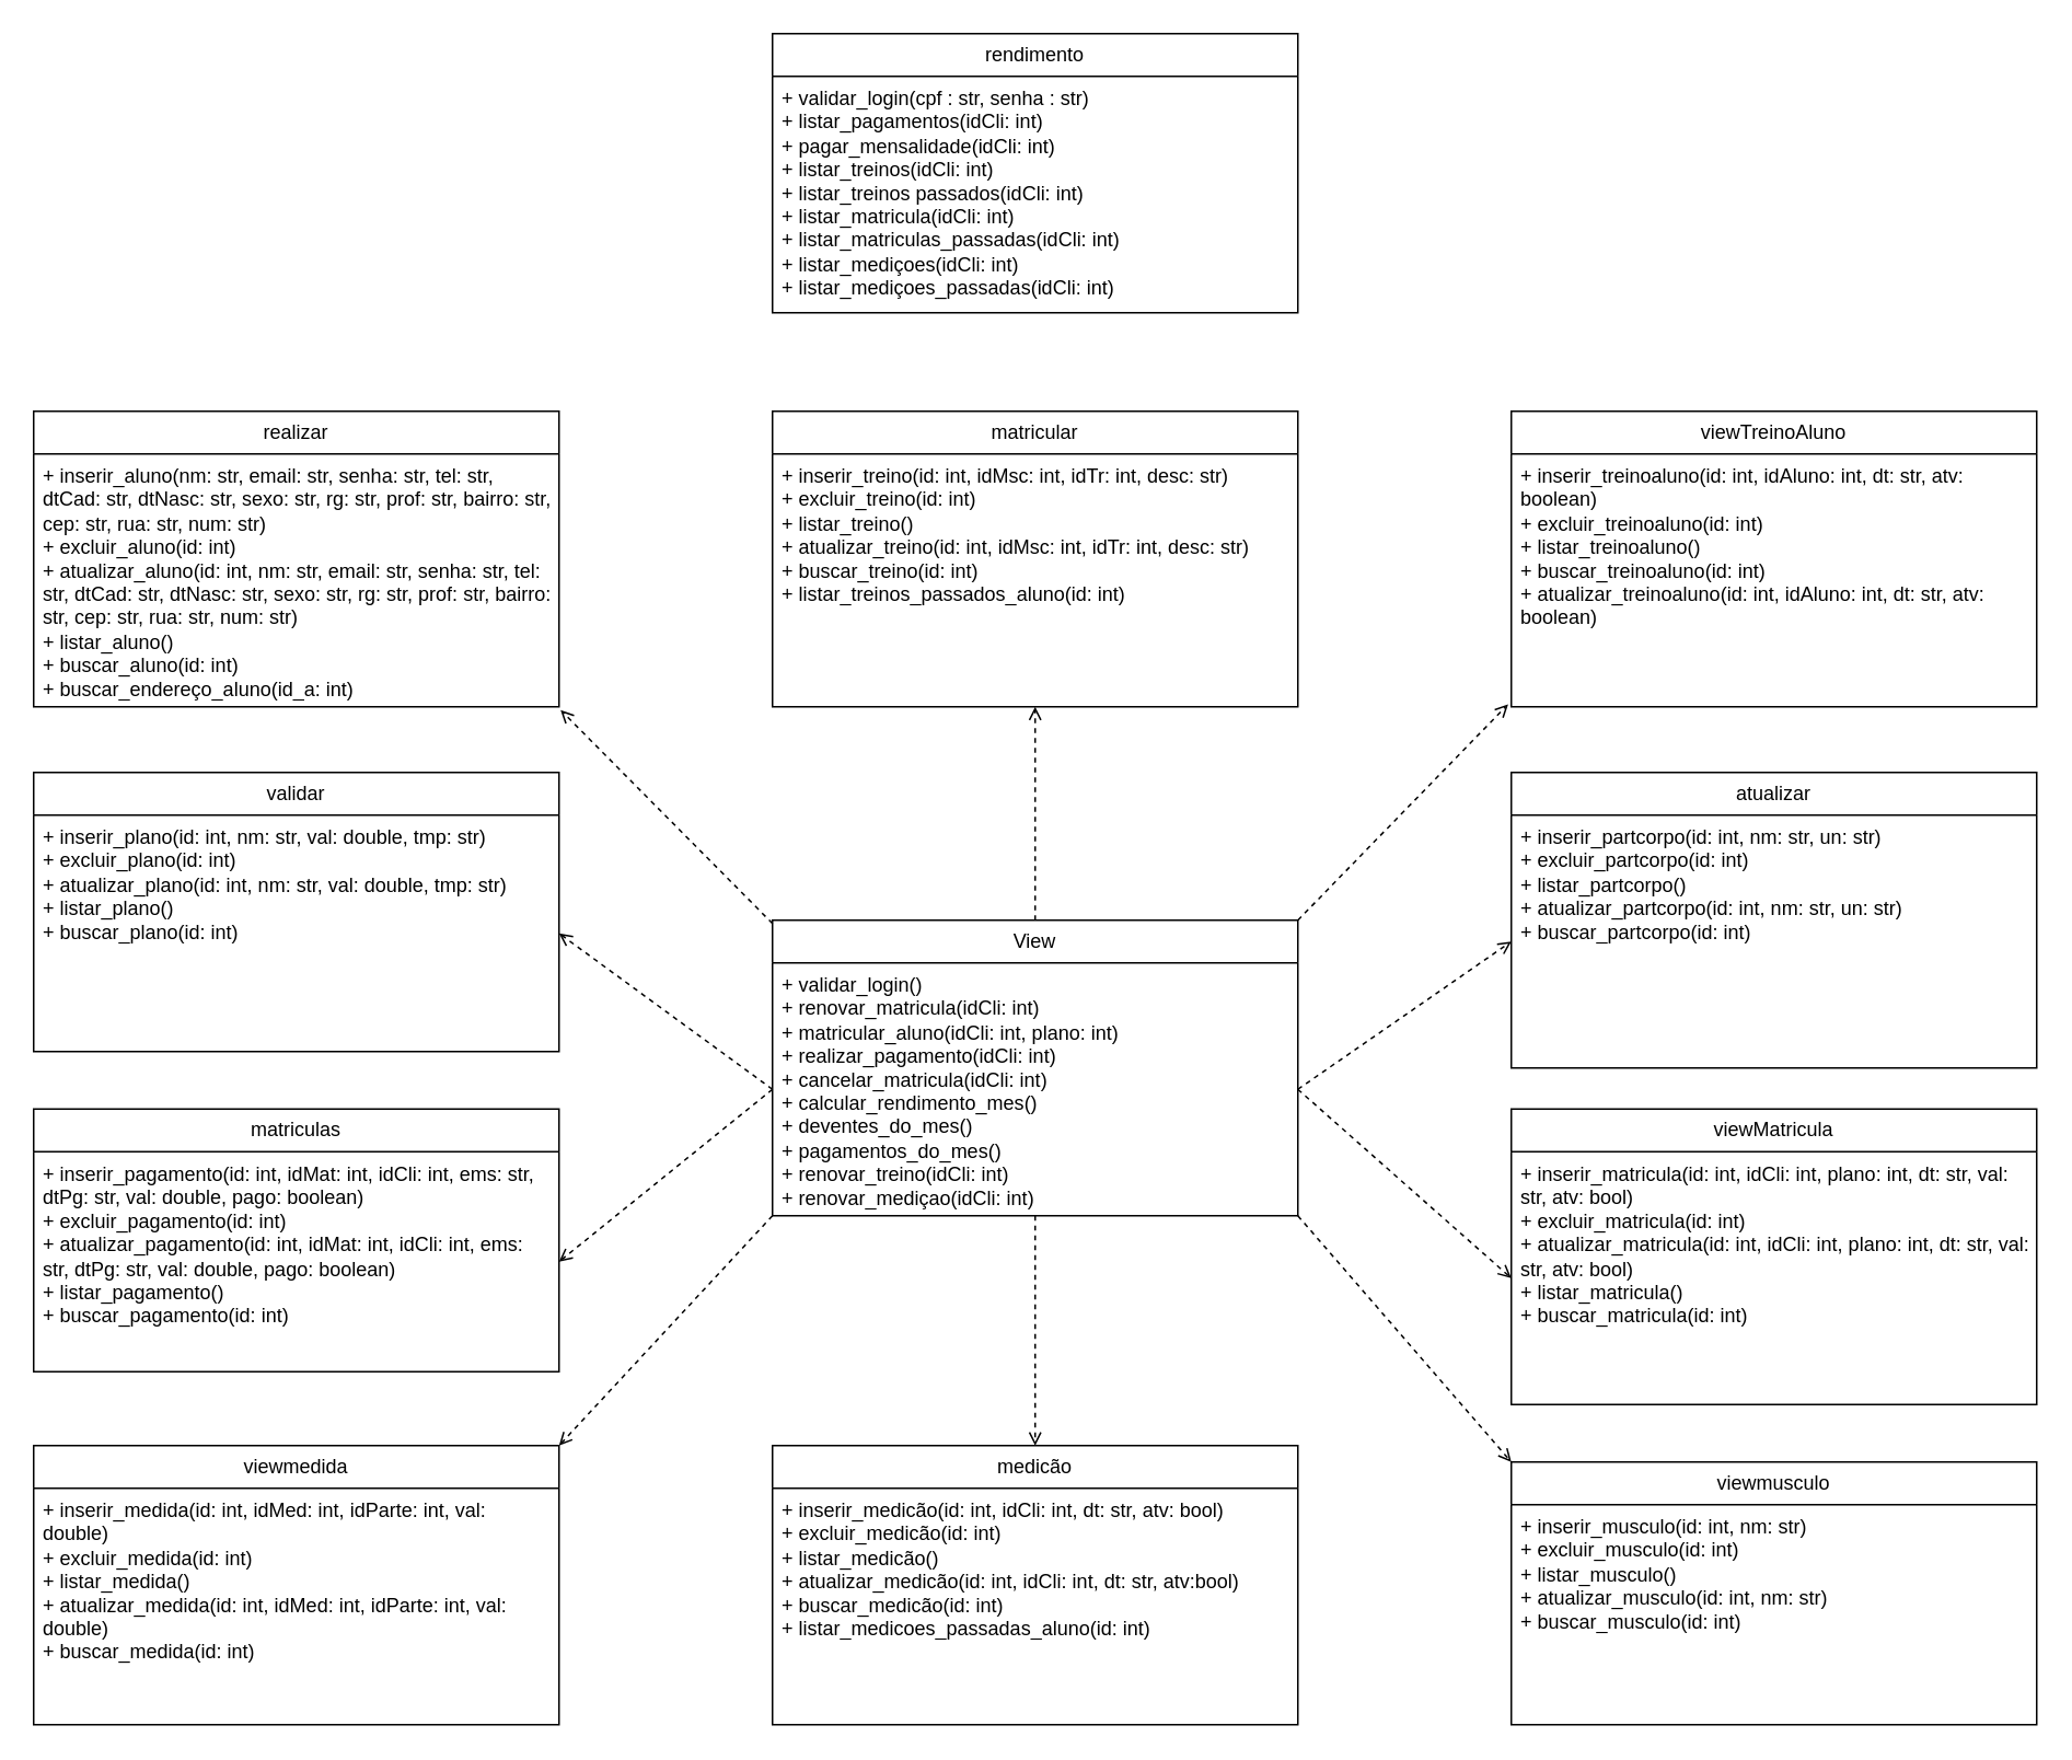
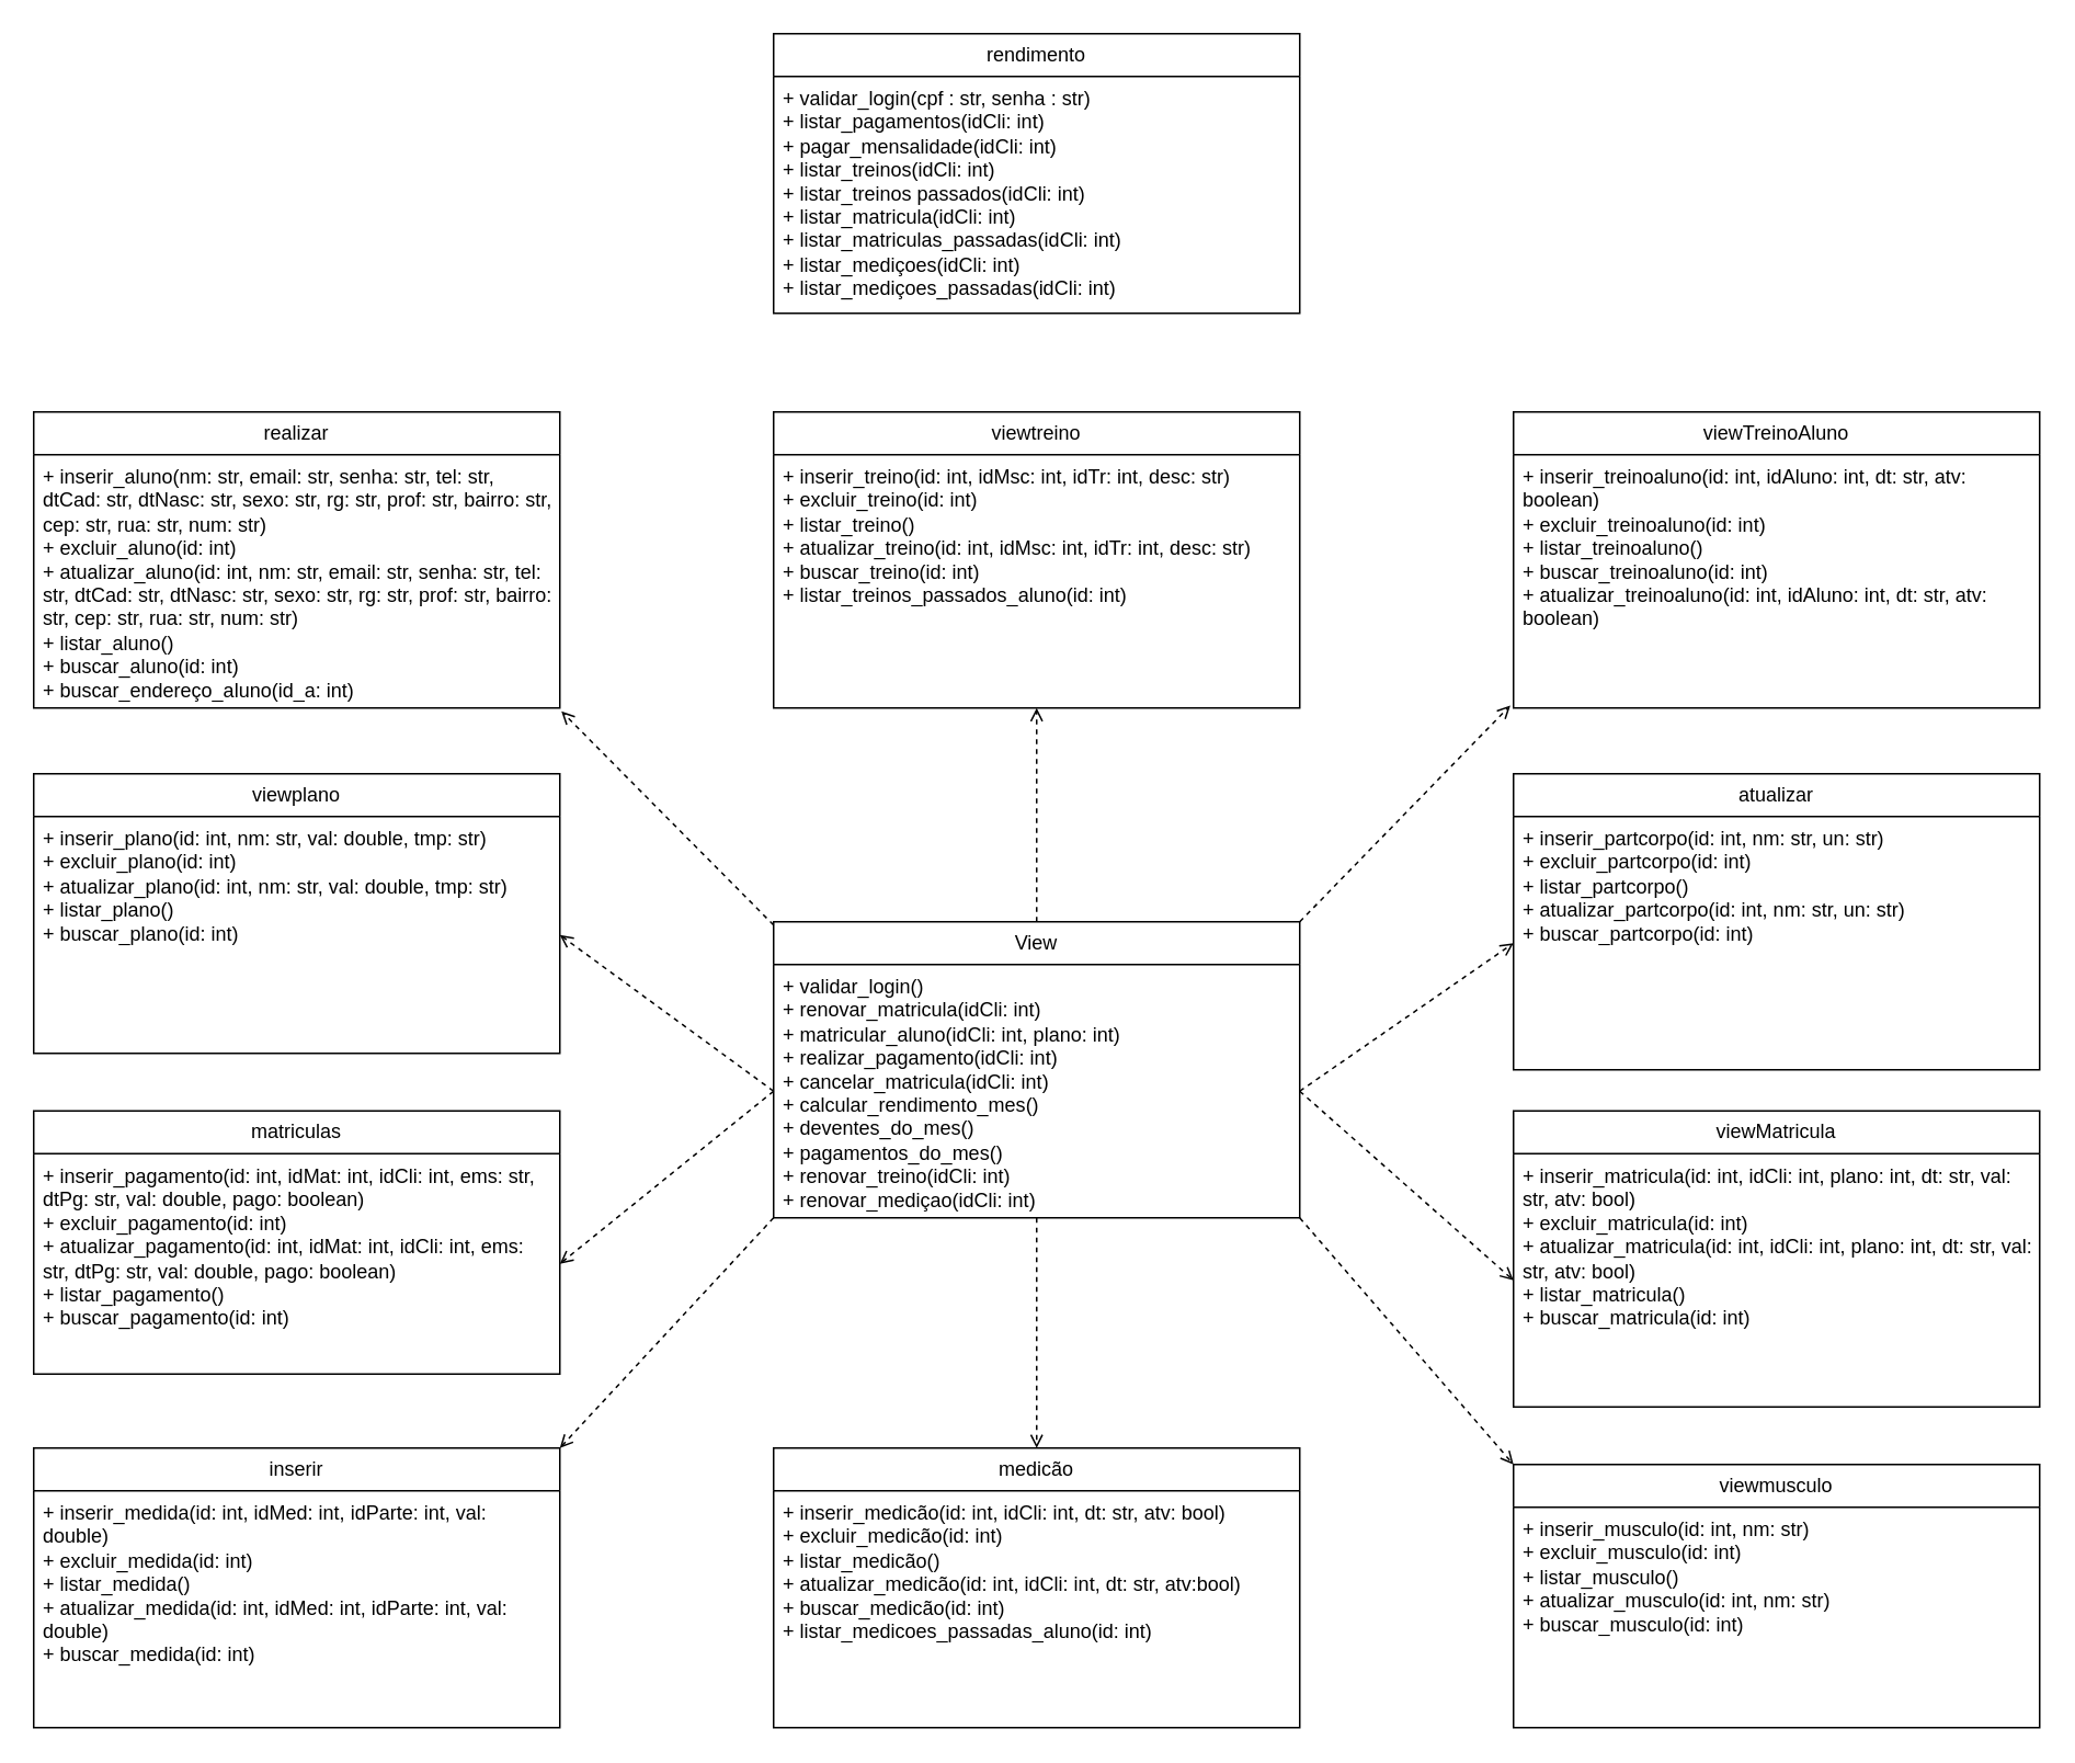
- <mxCell id="10" value="matricular" style="swimlane;fontStyle=0;childLayout=stackLayout;horizontal=1;startSize=26;fillColor=none;horizontalStack=0;resizeParent=1;resizeParentMax=0;resizeLast=0;collapsible=1;marginBottom=0;whiteSpace=wrap;html=1;" vertex="1" parent="1"><mxGeometry x="470" y="250" width="320" height="180" as="geometry" /></mxCell>
+ <mxCell id="10" value="viewtreino" style="swimlane;fontStyle=0;childLayout=stackLayout;horizontal=1;startSize=26;fillColor=none;horizontalStack=0;resizeParent=1;resizeParentMax=0;resizeLast=0;collapsible=1;marginBottom=0;whiteSpace=wrap;html=1;" vertex="1" parent="1"><mxGeometry x="470" y="250" width="320" height="180" as="geometry" /></mxCell>
- <mxCell id="20" value="validar" style="swimlane;fontStyle=0;childLayout=stackLayout;horizontal=1;startSize=26;fillColor=none;horizontalStack=0;resizeParent=1;resizeParentMax=0;resizeLast=0;collapsible=1;marginBottom=0;whiteSpace=wrap;html=1;" vertex="1" parent="1"><mxGeometry x="20" y="470" width="320" height="170" as="geometry" /></mxCell>
+ <mxCell id="20" value="viewplano" style="swimlane;fontStyle=0;childLayout=stackLayout;horizontal=1;startSize=26;fillColor=none;horizontalStack=0;resizeParent=1;resizeParentMax=0;resizeLast=0;collapsible=1;marginBottom=0;whiteSpace=wrap;html=1;" vertex="1" parent="1"><mxGeometry x="20" y="470" width="320" height="170" as="geometry" /></mxCell>
- <mxCell id="16" value="viewmedida" style="swimlane;fontStyle=0;childLayout=stackLayout;horizontal=1;startSize=26;fillColor=none;horizontalStack=0;resizeParent=1;resizeParentMax=0;resizeLast=0;collapsible=1;marginBottom=0;whiteSpace=wrap;html=1;" vertex="1" parent="1"><mxGeometry x="20" y="880" width="320" height="170" as="geometry" /></mxCell>
+ <mxCell id="16" value="inserir" style="swimlane;fontStyle=0;childLayout=stackLayout;horizontal=1;startSize=26;fillColor=none;horizontalStack=0;resizeParent=1;resizeParentMax=0;resizeLast=0;collapsible=1;marginBottom=0;whiteSpace=wrap;html=1;" vertex="1" parent="1"><mxGeometry x="20" y="880" width="320" height="170" as="geometry" /></mxCell>
